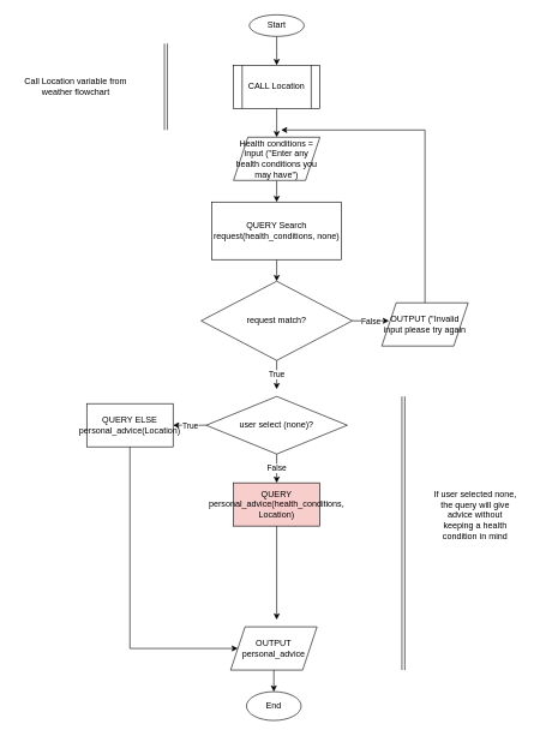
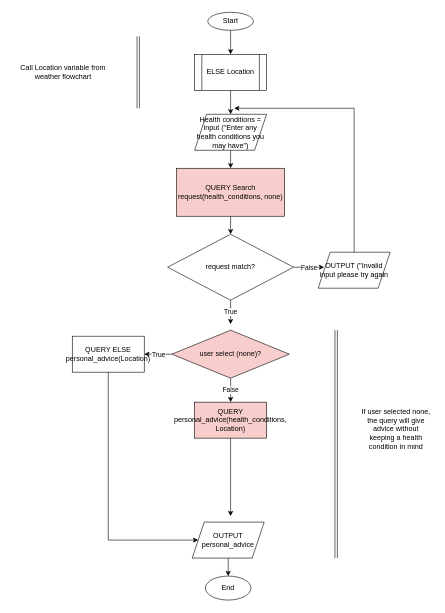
- <mxCell id="5" value="CALL Location" style="shape=process;whiteSpace=wrap;html=1;backgroundOutline=1;" vertex="1" parent="1"><mxGeometry x="324" y="90" width="120" height="60" as="geometry" /></mxCell>
+ <mxCell id="5" value="ELSE Location" style="shape=process;whiteSpace=wrap;html=1;backgroundOutline=1;" vertex="1" parent="1"><mxGeometry x="324" y="90" width="120" height="60" as="geometry" /></mxCell>
- <mxCell id="9" value="QUERY Search request(health_conditions, none)" style="rounded=0;whiteSpace=wrap;html=1;" vertex="1" parent="1"><mxGeometry x="294" y="280" width="180" height="80" as="geometry" /></mxCell>
+ <mxCell id="9" value="QUERY Search request(health_conditions, none)" style="rounded=0;whiteSpace=wrap;html=1;fillColor=#f8cecc;" vertex="1" parent="1"><mxGeometry x="294" y="280" width="180" height="80" as="geometry" /></mxCell>
- <mxCell id="18" value="user select (none)?" style="rhombus;whiteSpace=wrap;html=1;" vertex="1" parent="1"><mxGeometry x="286" y="550" width="196" height="80" as="geometry" /></mxCell>
+ <mxCell id="18" value="user select (none)?" style="rhombus;whiteSpace=wrap;html=1;fillColor=#f8cecc;" vertex="1" parent="1"><mxGeometry x="286" y="550" width="196" height="80" as="geometry" /></mxCell>
